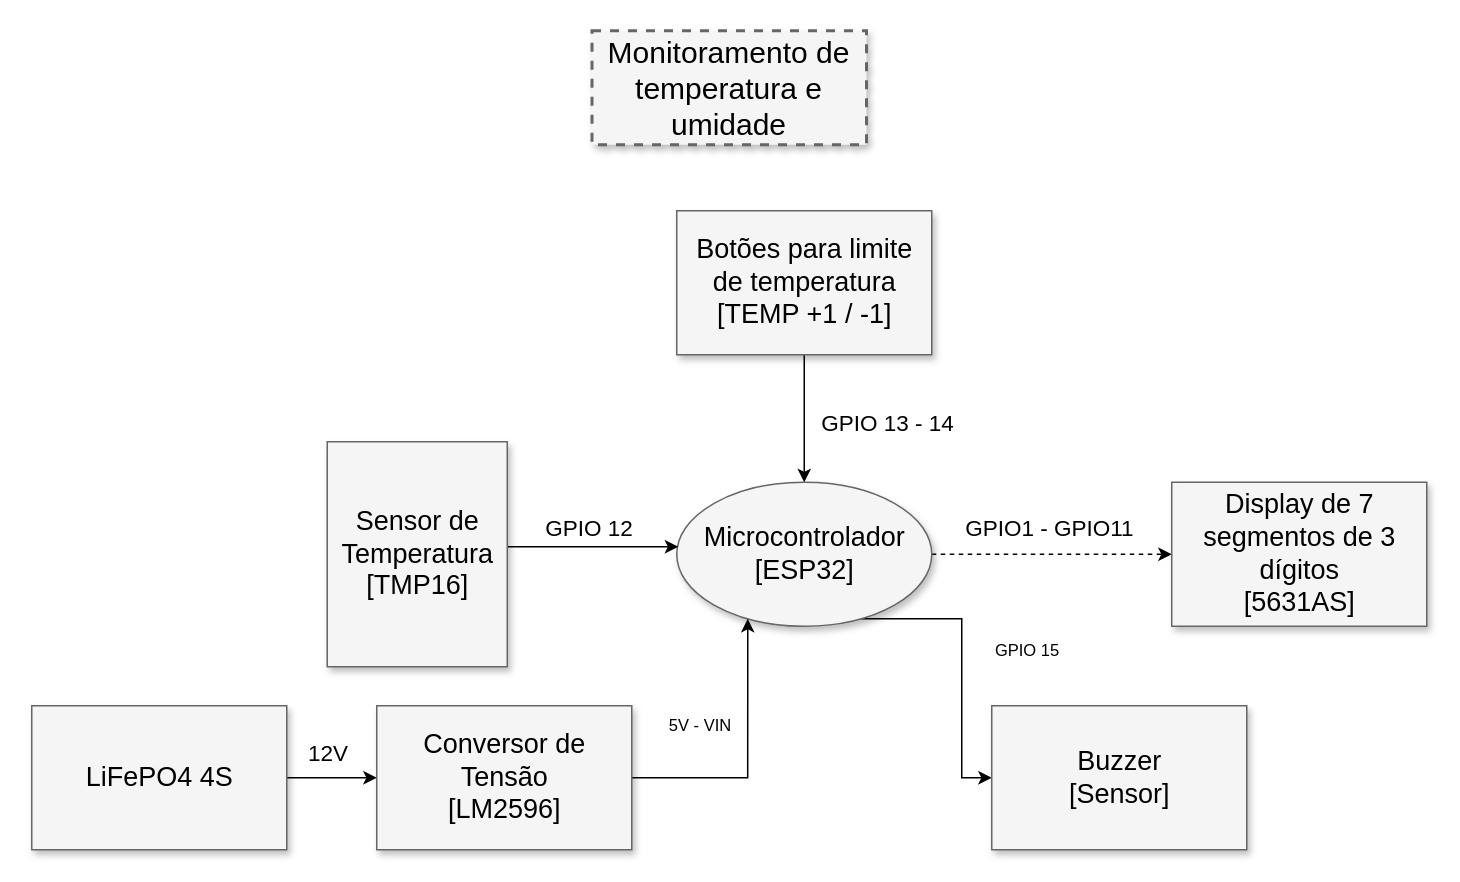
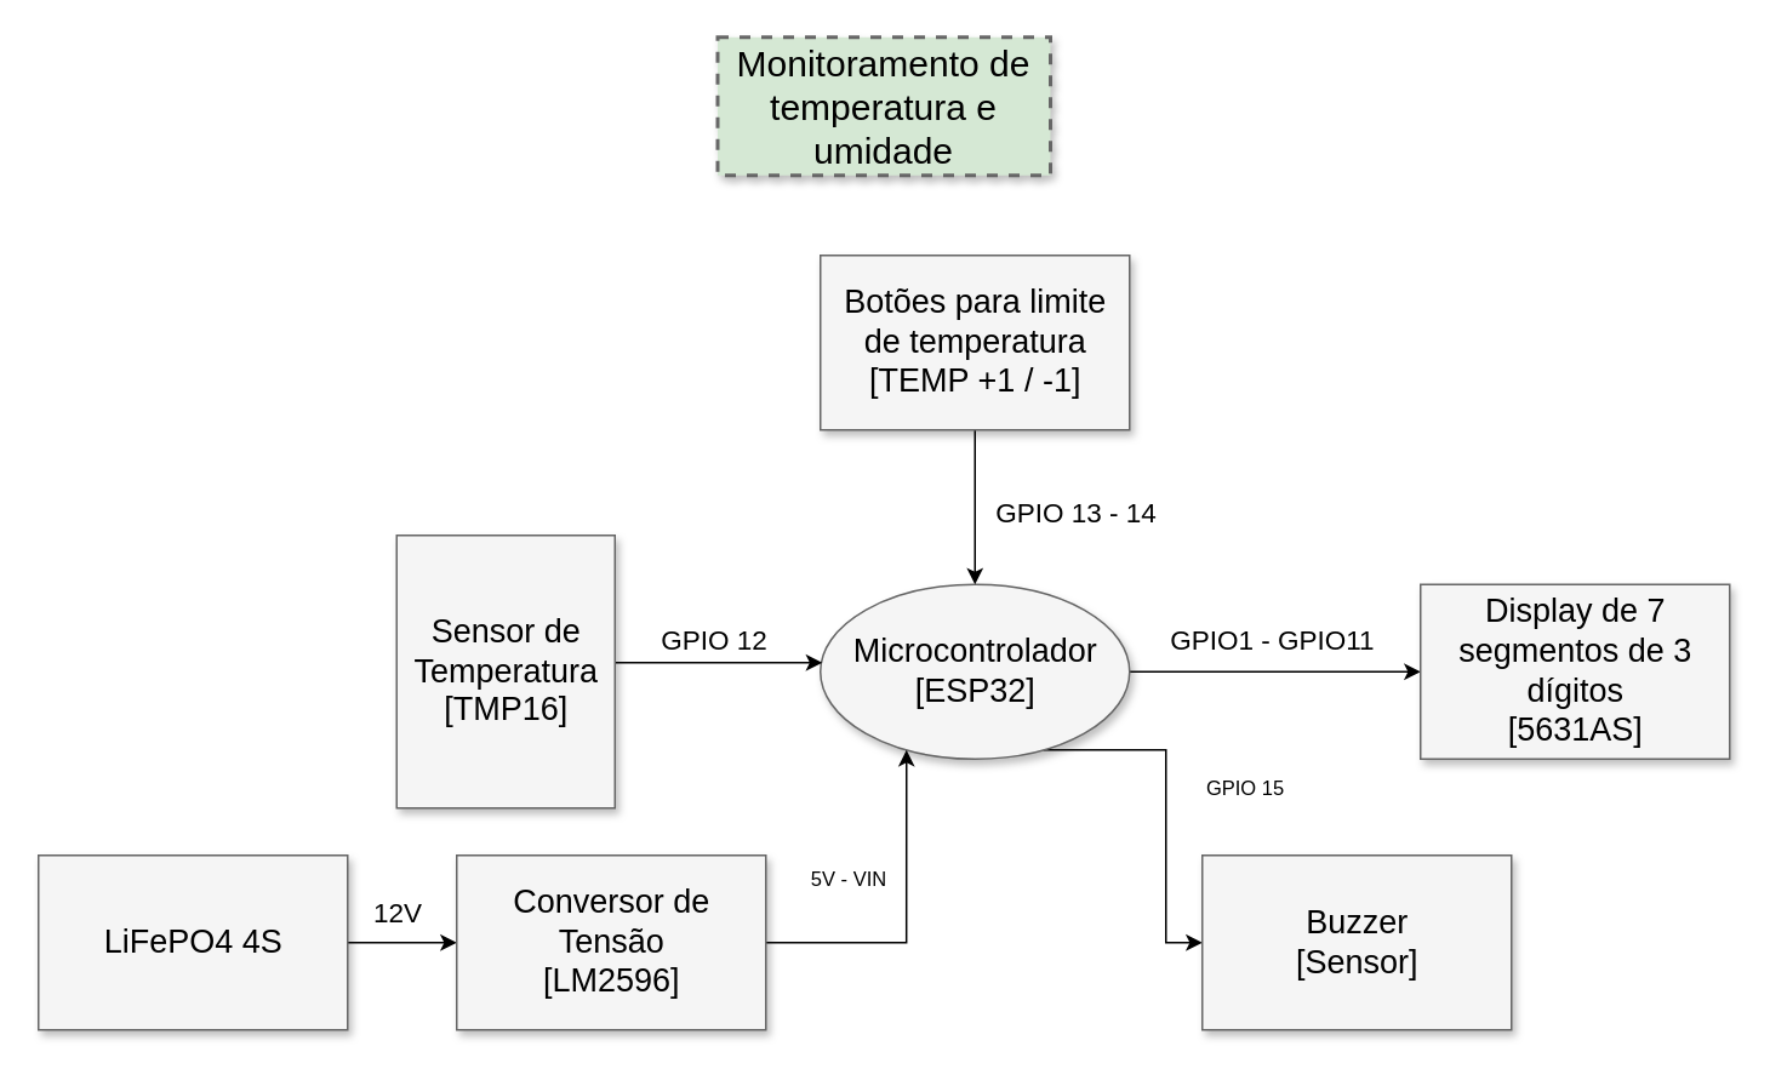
- <mxCell id="2" value="Monitoramento de temperatura e umidade" style="whiteSpace=wrap;html=1;shadow=1;fontSize=20;fillColor=#f5f5f5;strokeColor=#666666;strokeWidth=2;dashed=1;" parent="1" vertex="1"><mxGeometry x="394" y="20" width="183" height="76" as="geometry" /></mxCell>
+ <mxCell id="2" value="Monitoramento de temperatura e umidade" style="whiteSpace=wrap;html=1;shadow=1;fontSize=20;fillColor=#d5e8d4;strokeColor=#666666;strokeWidth=2;dashed=1;" parent="1" vertex="1"><mxGeometry x="394" y="20" width="183" height="76" as="geometry" /></mxCell>
- <mxCell id="3" style="edgeStyle=orthogonalEdgeStyle;rounded=0;orthogonalLoop=1;jettySize=auto;html=1;exitX=1;exitY=0.5;exitDx=0;exitDy=0;dashed=1;" parent="1" source="7" target="11" edge="1"><mxGeometry relative="1" as="geometry" /></mxCell>
+ <mxCell id="3" style="edgeStyle=orthogonalEdgeStyle;rounded=0;orthogonalLoop=1;jettySize=auto;html=1;exitX=1;exitY=0.5;exitDx=0;exitDy=0;" parent="1" source="7" target="11" edge="1"><mxGeometry relative="1" as="geometry" /></mxCell>
